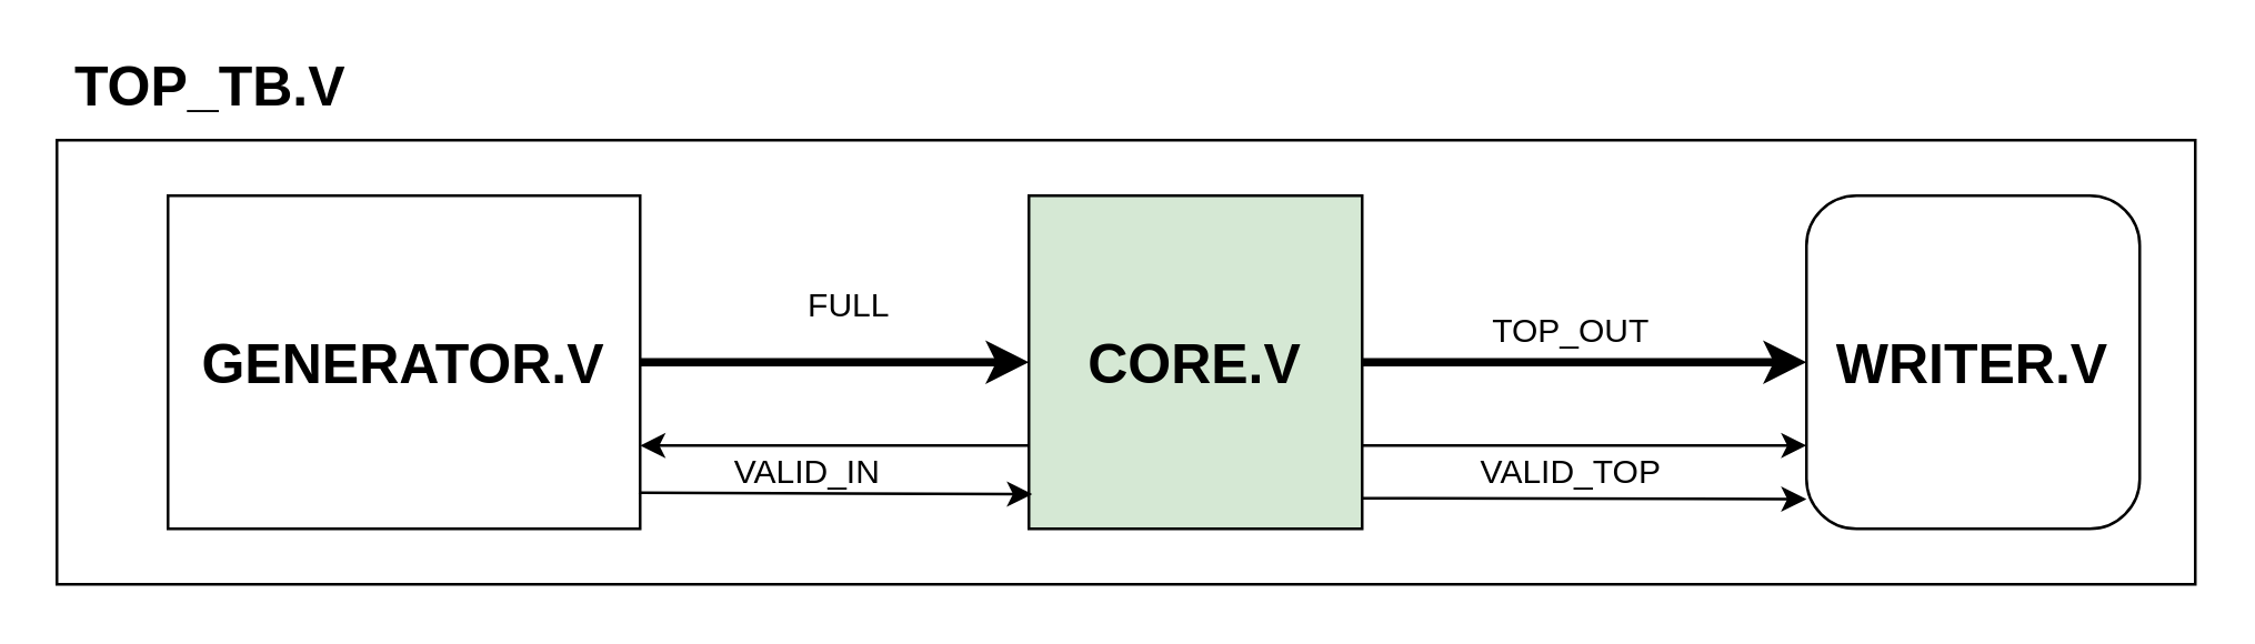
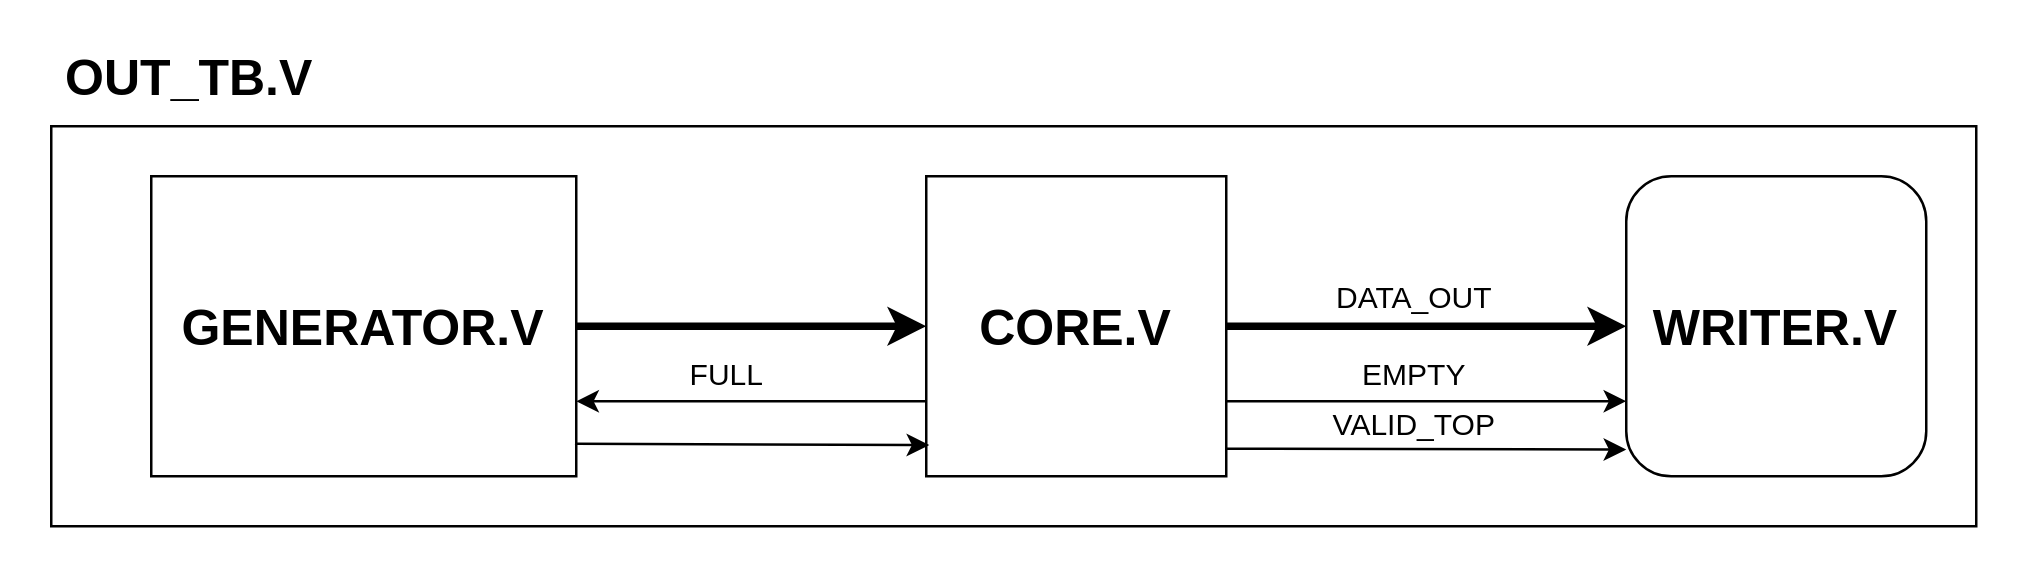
- <mxCell id="13" value="&lt;font style=&quot;font-size: 20px&quot;&gt;&lt;b&gt;TOP_TB.V&lt;/b&gt;&lt;/font&gt;" style="text;html=1;align=center;verticalAlign=middle;resizable=0;points=[];autosize=1;strokeColor=none;" vertex="1" parent="1"><mxGeometry x="20" y="20" width="110" height="20" as="geometry" /></mxCell>
+ <mxCell id="13" value="&lt;font style=&quot;font-size: 20px&quot;&gt;&lt;b&gt;OUT_TB.V&lt;/b&gt;&lt;/font&gt;" style="text;html=1;align=center;verticalAlign=middle;resizable=0;points=[];autosize=1;strokeColor=none;" vertex="1" parent="1"><mxGeometry x="20" y="20" width="110" height="20" as="geometry" /></mxCell>
- <mxCell id="11" value="FULL" style="text;html=1;align=center;verticalAlign=middle;resizable=0;points=[];autosize=1;strokeColor=none;" vertex="1" parent="1"><mxGeometry x="285" y="100" width="40" height="20" as="geometry" /></mxCell>
+ <mxCell id="11" value="FULL" style="text;html=1;align=center;verticalAlign=middle;resizable=0;points=[];autosize=1;strokeColor=none;" vertex="1" parent="1"><mxGeometry x="270" y="140" width="40" height="20" as="geometry" /></mxCell>
- <mxCell id="10" value="TOP_OUT" style="text;html=1;align=center;verticalAlign=middle;resizable=0;points=[];autosize=1;strokeColor=none;" vertex="1" parent="1"><mxGeometry x="525" y="109" width="80" height="20" as="geometry" /></mxCell>
+ <mxCell id="10" value="DATA_OUT" style="text;html=1;align=center;verticalAlign=middle;resizable=0;points=[];autosize=1;strokeColor=none;" vertex="1" parent="1"><mxGeometry x="525" y="109" width="80" height="20" as="geometry" /></mxCell>
- <mxCell id="4" value="&lt;font style=&quot;font-size: 20px&quot;&gt;&lt;b&gt;CORE.V&lt;/b&gt;&lt;/font&gt;" style="rounded=0;whiteSpace=wrap;html=1;fillColor=#d5e8d4;" vertex="1" parent="1"><mxGeometry x="370" y="70" width="120" height="120" as="geometry" /></mxCell>
+ <mxCell id="4" value="&lt;font style=&quot;font-size: 20px&quot;&gt;&lt;b&gt;CORE.V&lt;/b&gt;&lt;/font&gt;" style="rounded=0;whiteSpace=wrap;html=1;" vertex="1" parent="1"><mxGeometry x="370" y="70" width="120" height="120" as="geometry" /></mxCell>
+ <mxCell id="12" value="EMPTY" style="text;html=1;align=center;verticalAlign=middle;resizable=0;points=[];autosize=1;strokeColor=none;" vertex="1" parent="1"><mxGeometry x="535" y="140" width="60" height="20" as="geometry" /></mxCell>
- <mxCell id="15" value="VALID_IN" style="text;html=1;align=center;verticalAlign=middle;resizable=0;points=[];autosize=1;strokeColor=none;" vertex="1" parent="1"><mxGeometry x="255" y="160" width="70" height="20" as="geometry" /></mxCell>
